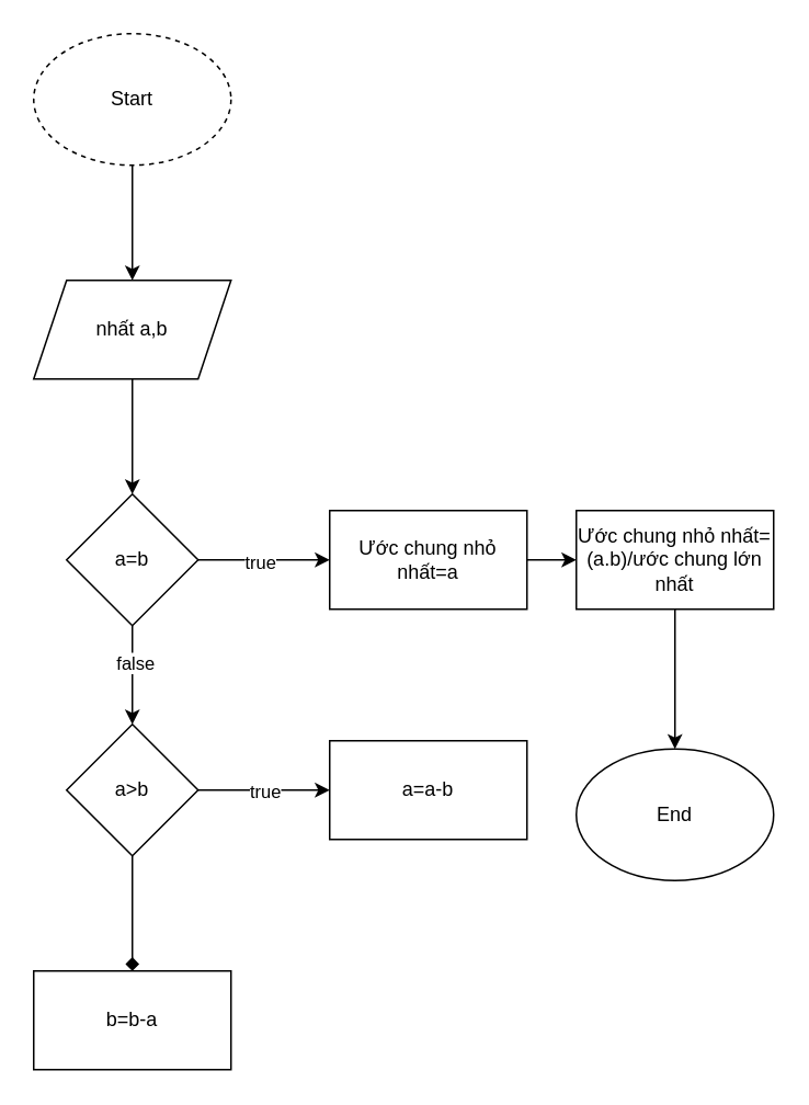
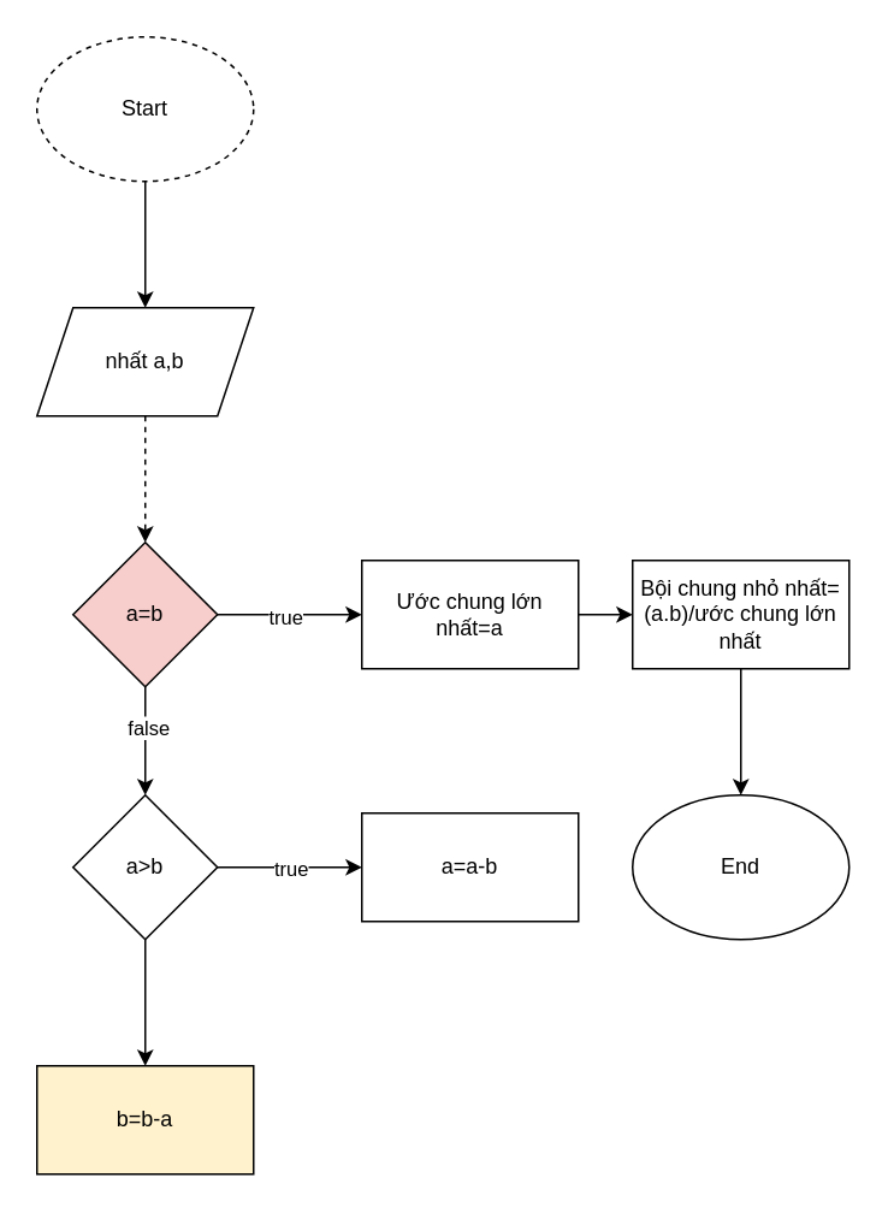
- <mxCell id="4" style="edgeStyle=orthogonalEdgeStyle;rounded=0;orthogonalLoop=1;jettySize=auto;html=1;exitX=0.5;exitY=1;exitDx=0;exitDy=0;entryX=0.5;entryY=0;entryDx=0;entryDy=0;" edge="1" parent="1" source="5" target="10"><mxGeometry relative="1" as="geometry" /></mxCell>
+ <mxCell id="4" style="edgeStyle=orthogonalEdgeStyle;rounded=0;orthogonalLoop=1;jettySize=auto;html=1;exitX=0.5;exitY=1;exitDx=0;exitDy=0;entryX=0.5;entryY=0;entryDx=0;entryDy=0;dashed=1;" edge="1" parent="1" source="5" target="10"><mxGeometry relative="1" as="geometry" /></mxCell>
- <mxCell id="10" value="a=b" style="rhombus;whiteSpace=wrap;html=1;" vertex="1" parent="1"><mxGeometry x="40" y="300" width="80" height="80" as="geometry" /></mxCell>
+ <mxCell id="10" value="a=b" style="rhombus;whiteSpace=wrap;html=1;fillColor=#f8cecc;" vertex="1" parent="1"><mxGeometry x="40" y="300" width="80" height="80" as="geometry" /></mxCell>
- <mxCell id="18" value="Ước chung nhỏ nhất=a" style="rounded=0;whiteSpace=wrap;html=1;" vertex="1" parent="1"><mxGeometry x="200" y="310" width="120" height="60" as="geometry" /></mxCell>
+ <mxCell id="18" value="Ước chung lớn nhất=a" style="rounded=0;whiteSpace=wrap;html=1;" vertex="1" parent="1"><mxGeometry x="200" y="310" width="120" height="60" as="geometry" /></mxCell>
- <mxCell id="20" value="Ước chung nhỏ nhất=(a.b)/ước chung lớn nhất" style="rounded=0;whiteSpace=wrap;html=1;" vertex="1" parent="1"><mxGeometry x="350" y="310" width="120" height="60" as="geometry" /></mxCell>
+ <mxCell id="20" value="Bội chung nhỏ nhất=(a.b)/ước chung lớn nhất" style="rounded=0;whiteSpace=wrap;html=1;" vertex="1" parent="1"><mxGeometry x="350" y="310" width="120" height="60" as="geometry" /></mxCell>
- <mxCell id="21" value="End" style="ellipse;whiteSpace=wrap;html=1;" vertex="1" parent="1"><mxGeometry x="350" y="455" width="120" height="80" as="geometry" /></mxCell>
+ <mxCell id="21" value="End" style="ellipse;whiteSpace=wrap;html=1;" vertex="1" parent="1"><mxGeometry x="350" y="440" width="120" height="80" as="geometry" /></mxCell>
- <mxCell id="11" style="edgeStyle=orthogonalEdgeStyle;rounded=0;orthogonalLoop=1;jettySize=auto;html=1;exitX=0.5;exitY=1;exitDx=0;exitDy=0;endArrow=diamond;" edge="1" parent="1" source="14" target="15"><mxGeometry relative="1" as="geometry" /></mxCell>
+ <mxCell id="11" style="edgeStyle=orthogonalEdgeStyle;rounded=0;orthogonalLoop=1;jettySize=auto;html=1;exitX=0.5;exitY=1;exitDx=0;exitDy=0;" edge="1" parent="1" source="14" target="15"><mxGeometry relative="1" as="geometry" /></mxCell>
- <mxCell id="15" value="b=b-a" style="rounded=0;whiteSpace=wrap;html=1;" vertex="1" parent="1"><mxGeometry x="20" y="590" width="120" height="60" as="geometry" /></mxCell>
+ <mxCell id="15" value="b=b-a" style="rounded=0;whiteSpace=wrap;html=1;fillColor=#fff2cc;" vertex="1" parent="1"><mxGeometry x="20" y="590" width="120" height="60" as="geometry" /></mxCell>
